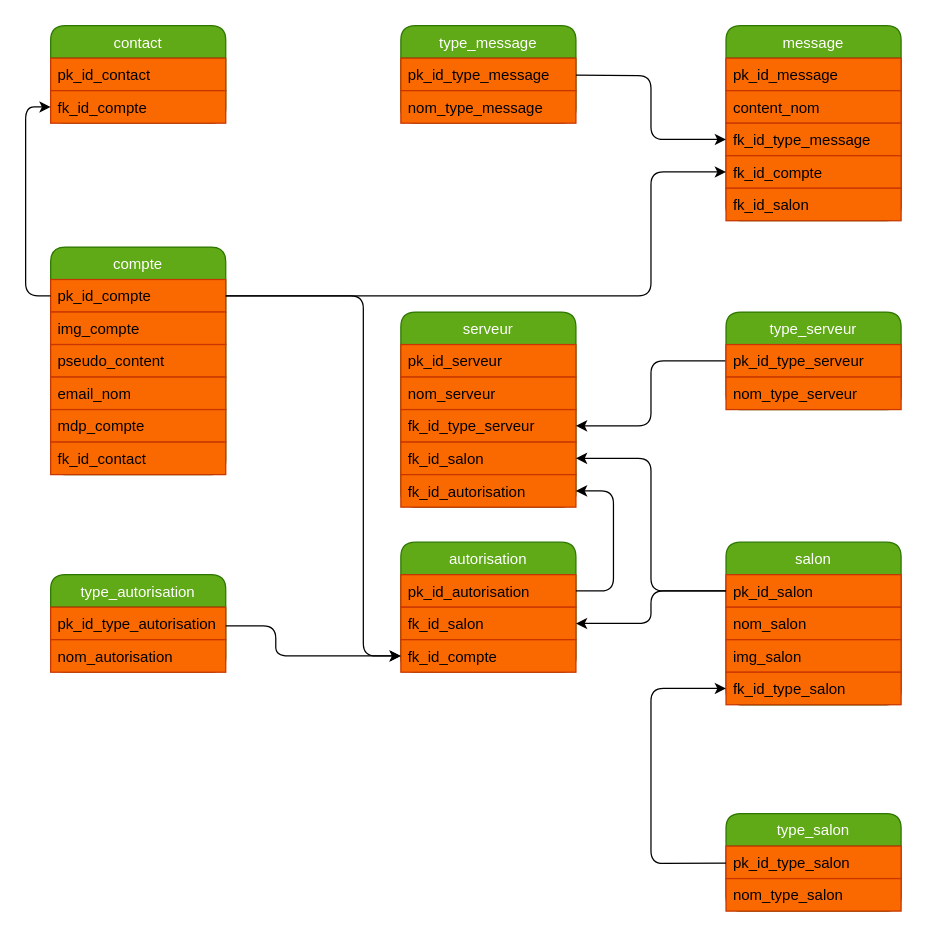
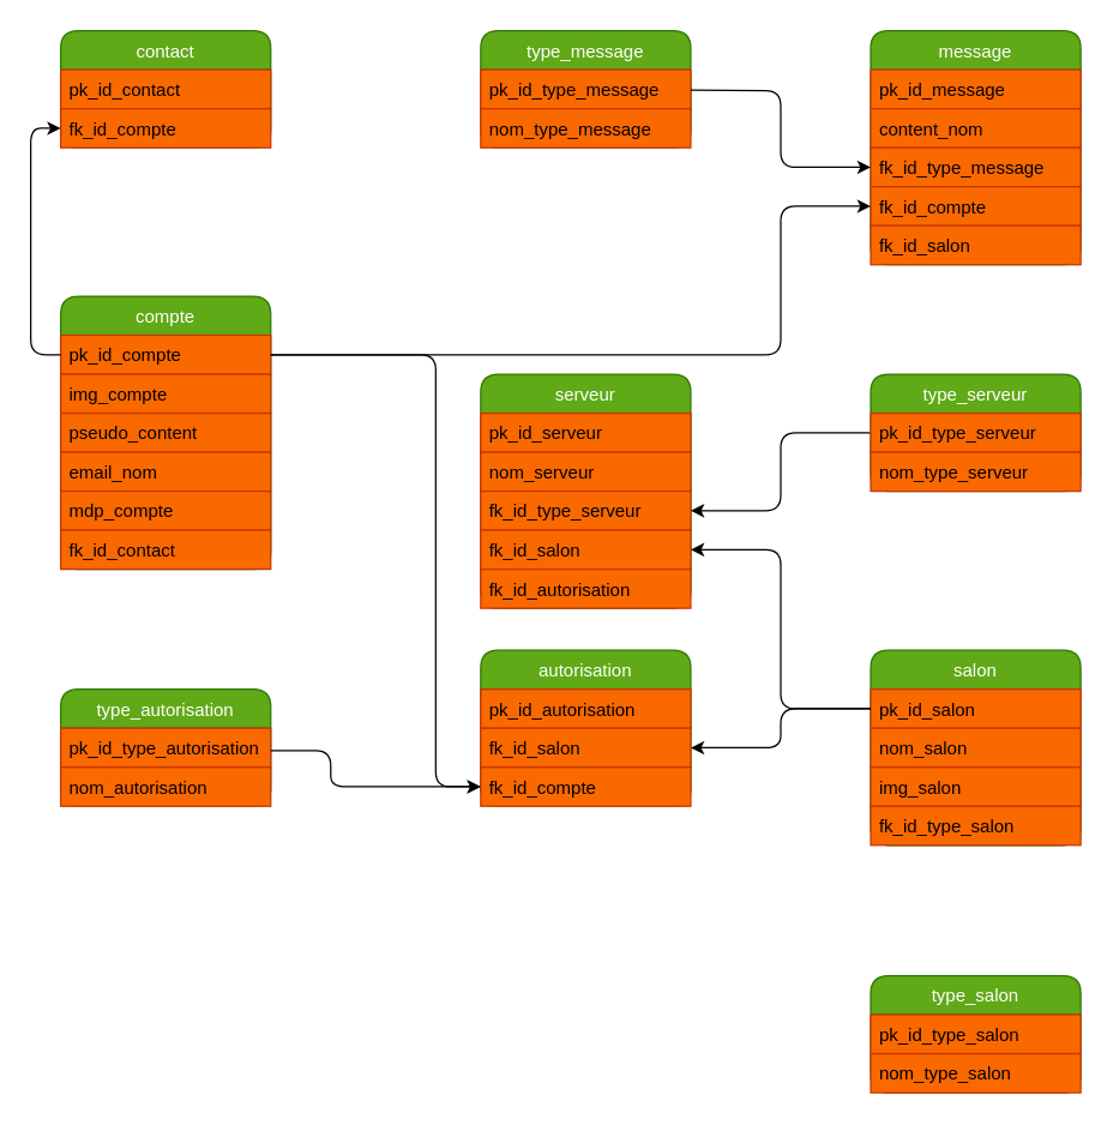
- <mxCell id="54" style="edgeStyle=none;html=1;exitX=1;exitY=0.5;exitDx=0;exitDy=0;fontColor=#000000;entryX=1;entryY=0.5;entryDx=0;entryDy=0;" edge="1" parent="1" source="40" target="20"><mxGeometry relative="1" as="geometry"><mxPoint x="490" y="380" as="targetPoint" /><Array as="points"><mxPoint x="490" y="472" /><mxPoint x="490" y="392" /></Array></mxGeometry></mxCell>
- <mxCell id="48" style="edgeStyle=none;html=1;fontColor=#000000;entryX=0;entryY=0.5;entryDx=0;entryDy=0;" edge="1" parent="1" source="27" target="25"><mxGeometry relative="1" as="geometry"><mxPoint x="-10" y="679" as="targetPoint" /><Array as="points"><mxPoint x="520" y="690" /><mxPoint x="520" y="550" /><mxPoint x="580" y="550" /></Array></mxGeometry></mxCell>
